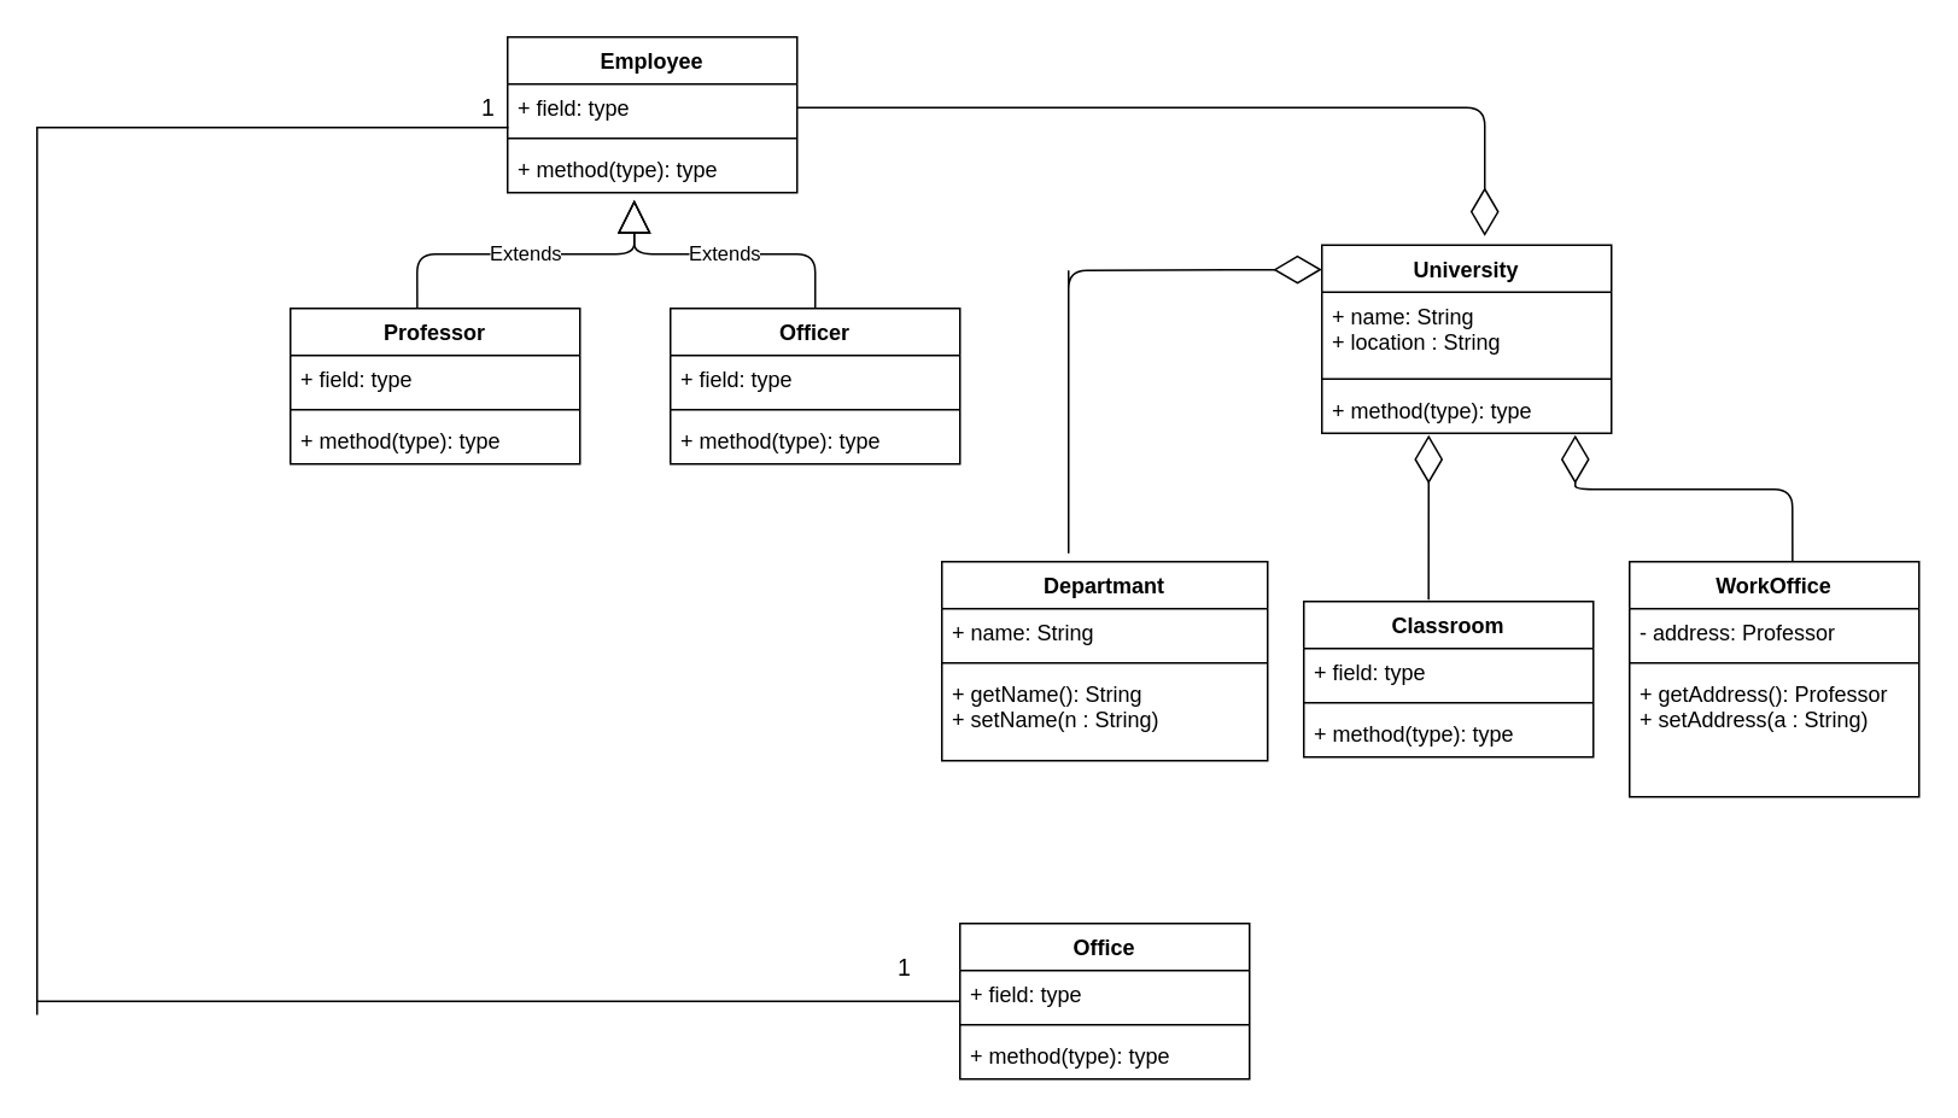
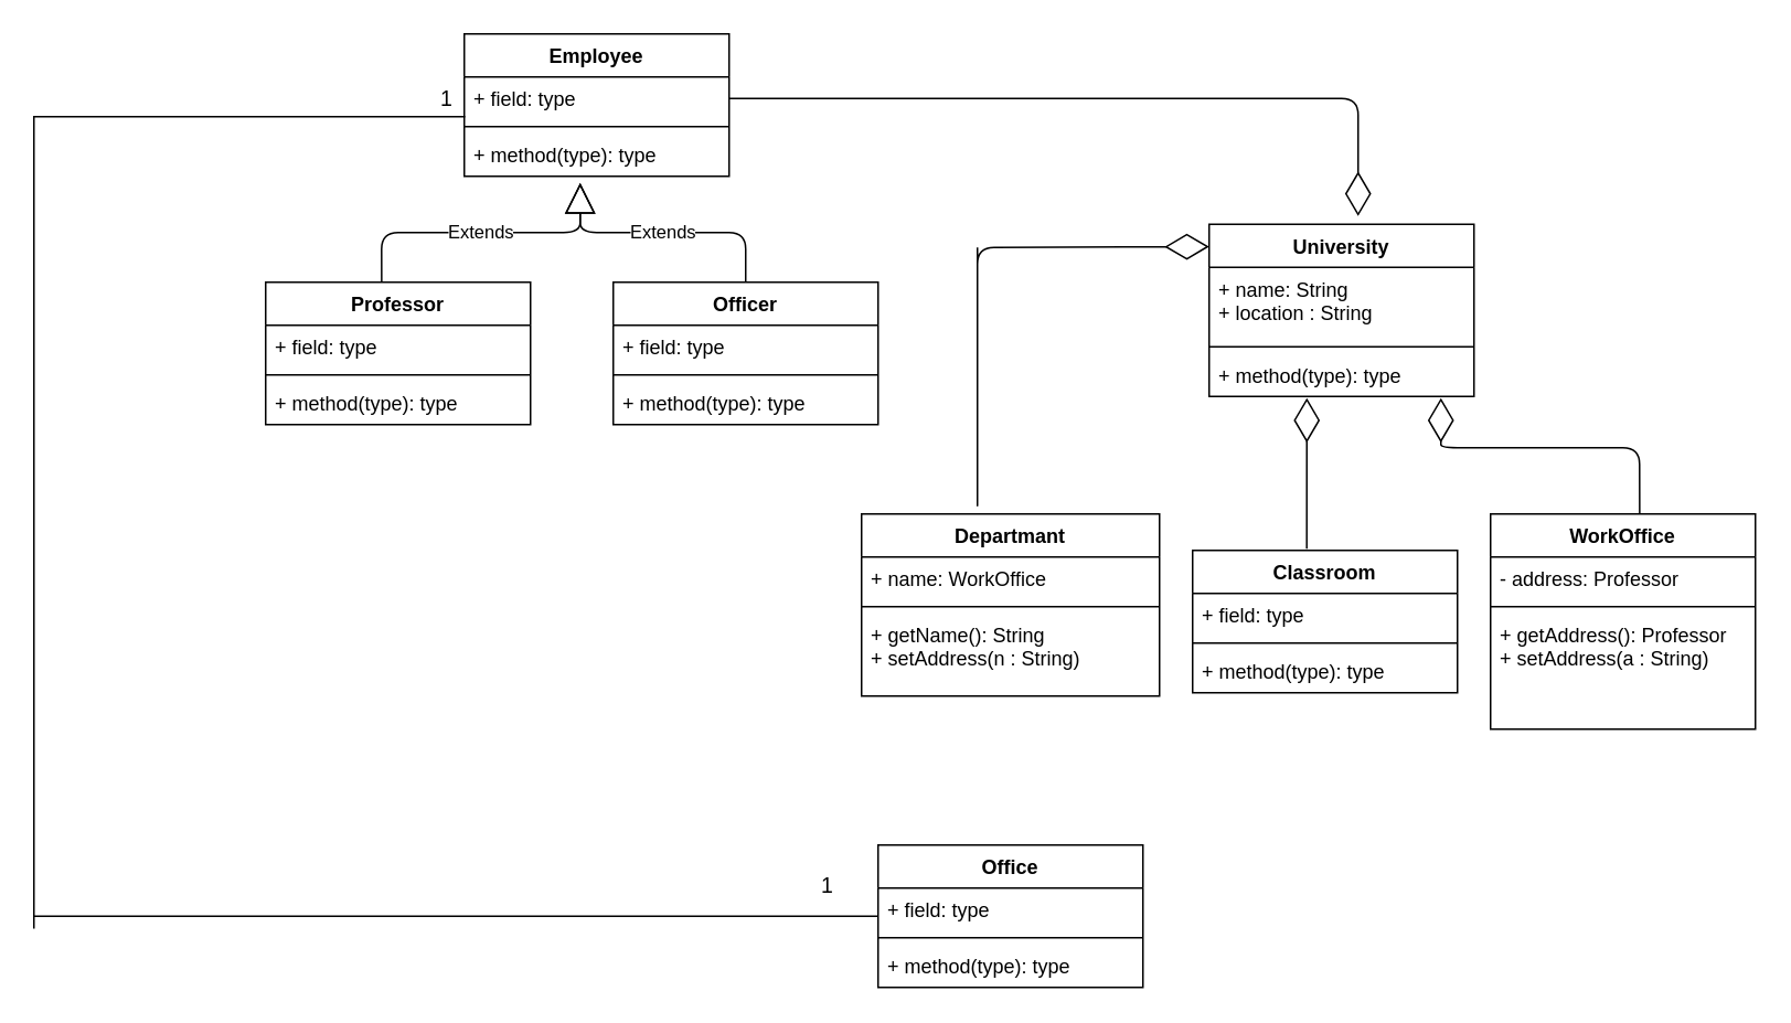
- <mxCell id="3" value="+ name: String" style="text;strokeColor=none;fillColor=none;align=left;verticalAlign=top;spacingLeft=4;spacingRight=4;overflow=hidden;rotatable=0;points=[[0,0.5],[1,0.5]];portConstraint=eastwest;" parent="2" vertex="1"><mxGeometry y="26" width="180" height="26" as="geometry" /></mxCell>
+ <mxCell id="3" value="+ name: WorkOffice" style="text;strokeColor=none;fillColor=none;align=left;verticalAlign=top;spacingLeft=4;spacingRight=4;overflow=hidden;rotatable=0;points=[[0,0.5],[1,0.5]];portConstraint=eastwest;" parent="2" vertex="1"><mxGeometry y="26" width="180" height="26" as="geometry" /></mxCell>
- <mxCell id="5" value="+ getName(): String&#10;+ setName(n : String)&#10;" style="text;strokeColor=none;fillColor=none;align=left;verticalAlign=top;spacingLeft=4;spacingRight=4;overflow=hidden;rotatable=0;points=[[0,0.5],[1,0.5]];portConstraint=eastwest;" parent="2" vertex="1"><mxGeometry y="60" width="180" height="50" as="geometry" /></mxCell>
+ <mxCell id="5" value="+ getName(): String&#10;+ setAddress(n : String)&#10;" style="text;strokeColor=none;fillColor=none;align=left;verticalAlign=top;spacingLeft=4;spacingRight=4;overflow=hidden;rotatable=0;points=[[0,0.5],[1,0.5]];portConstraint=eastwest;" parent="2" vertex="1"><mxGeometry y="60" width="180" height="50" as="geometry" /></mxCell>
